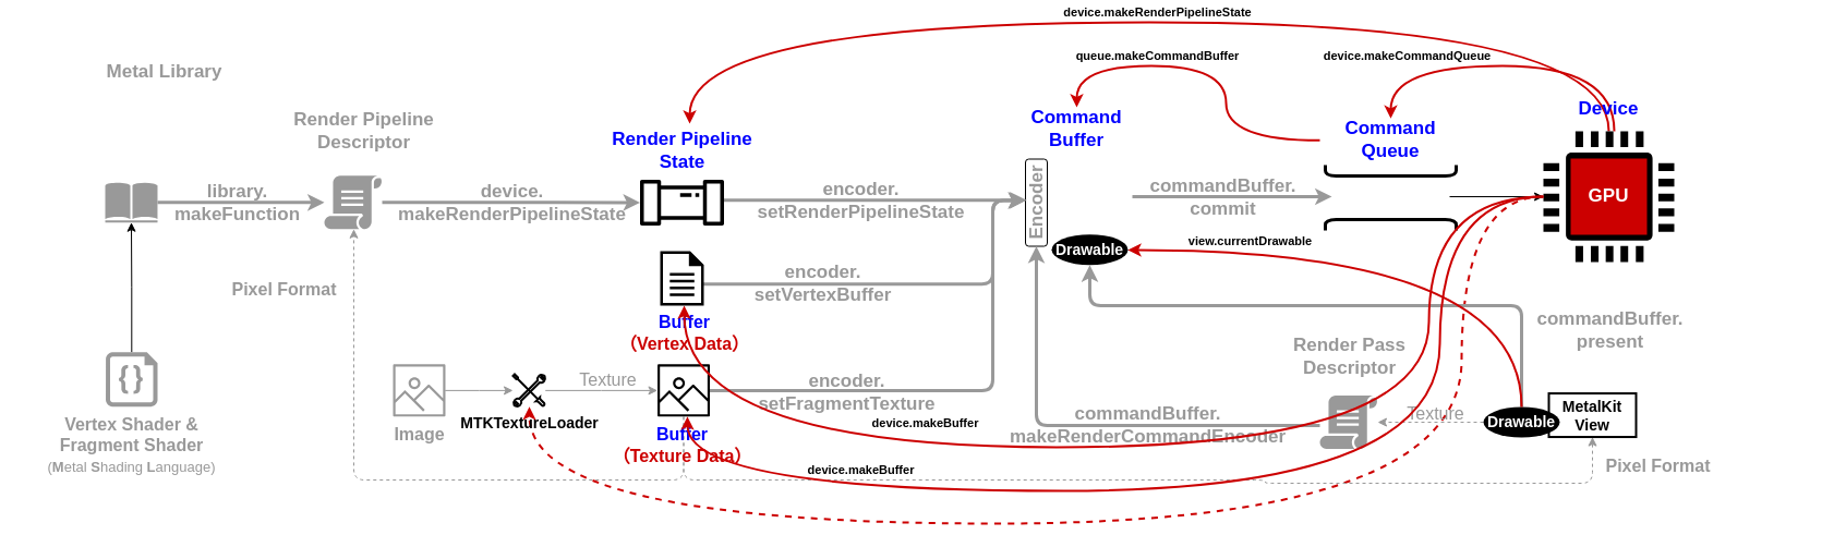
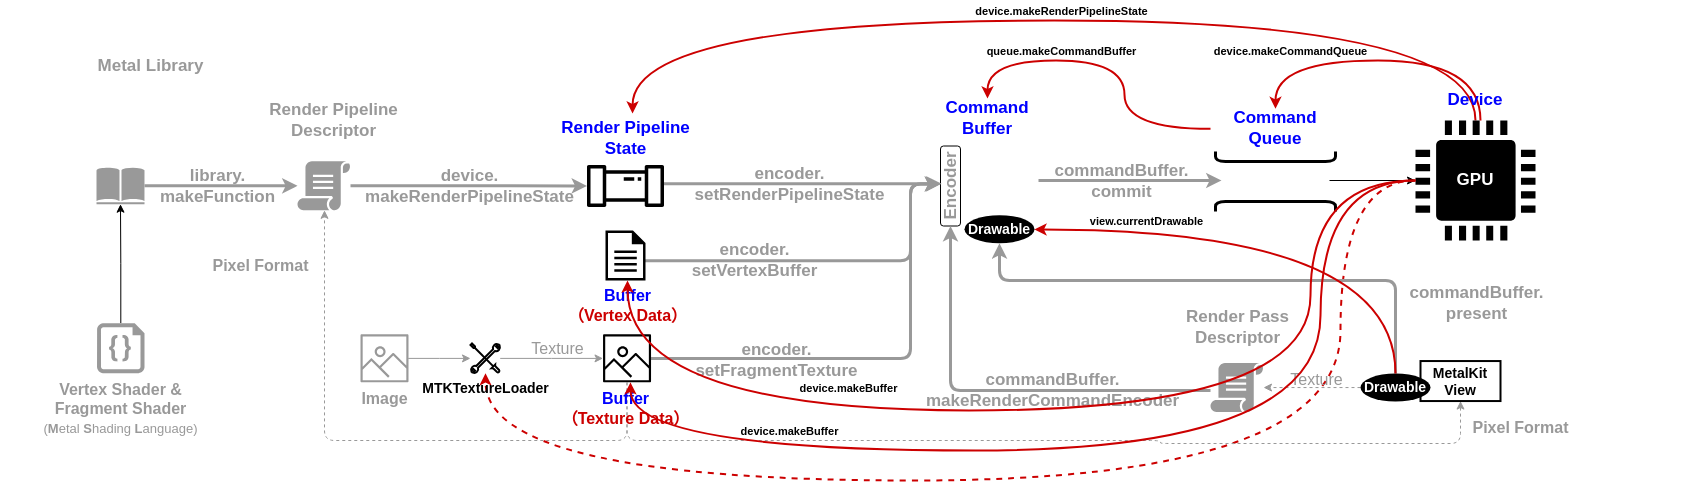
- <mxCell id="30" value="&lt;font&gt;GPU&lt;/font&gt;" style="rounded=0;whiteSpace=wrap;html=1;fontStyle=1;fontSize=17;strokeColor=none;fillColor=#CC0000;fontColor=#ffffff;" parent="28" vertex="1"><mxGeometry x="25" y="25" width="70" height="70" as="geometry" /></mxCell>
+ <mxCell id="30" value="&lt;font&gt;GPU&lt;/font&gt;" style="rounded=0;whiteSpace=wrap;html=1;fontStyle=1;fontSize=17;strokeColor=none;fillColor=#000000;fontColor=#ffffff;" parent="28" vertex="1"><mxGeometry x="25" y="25" width="70" height="70" as="geometry" /></mxCell>
